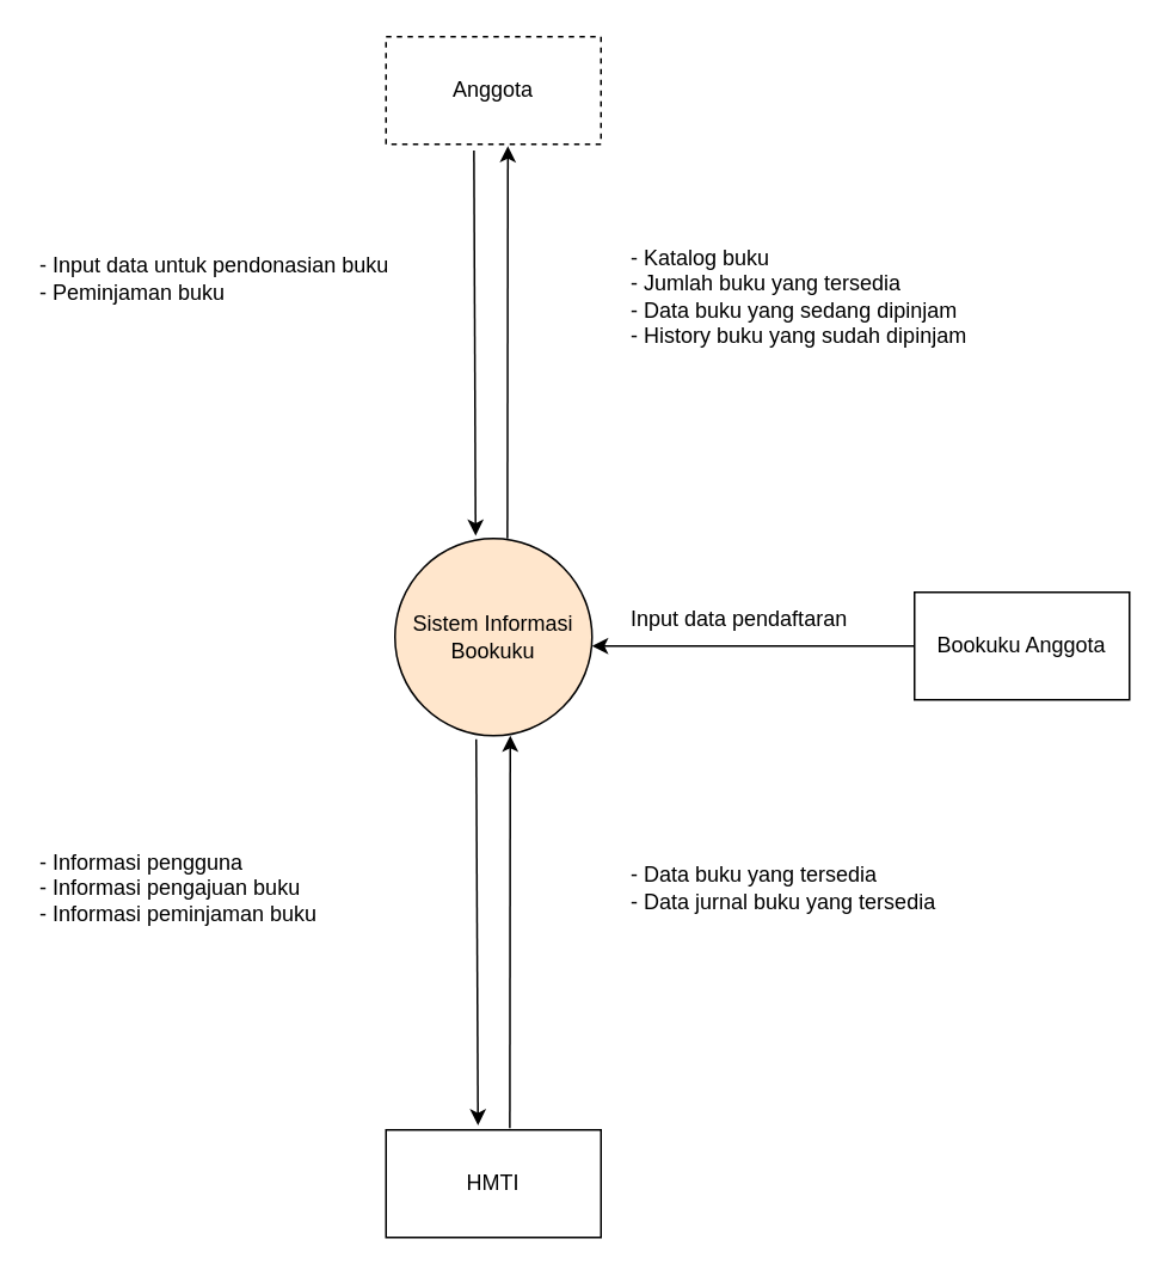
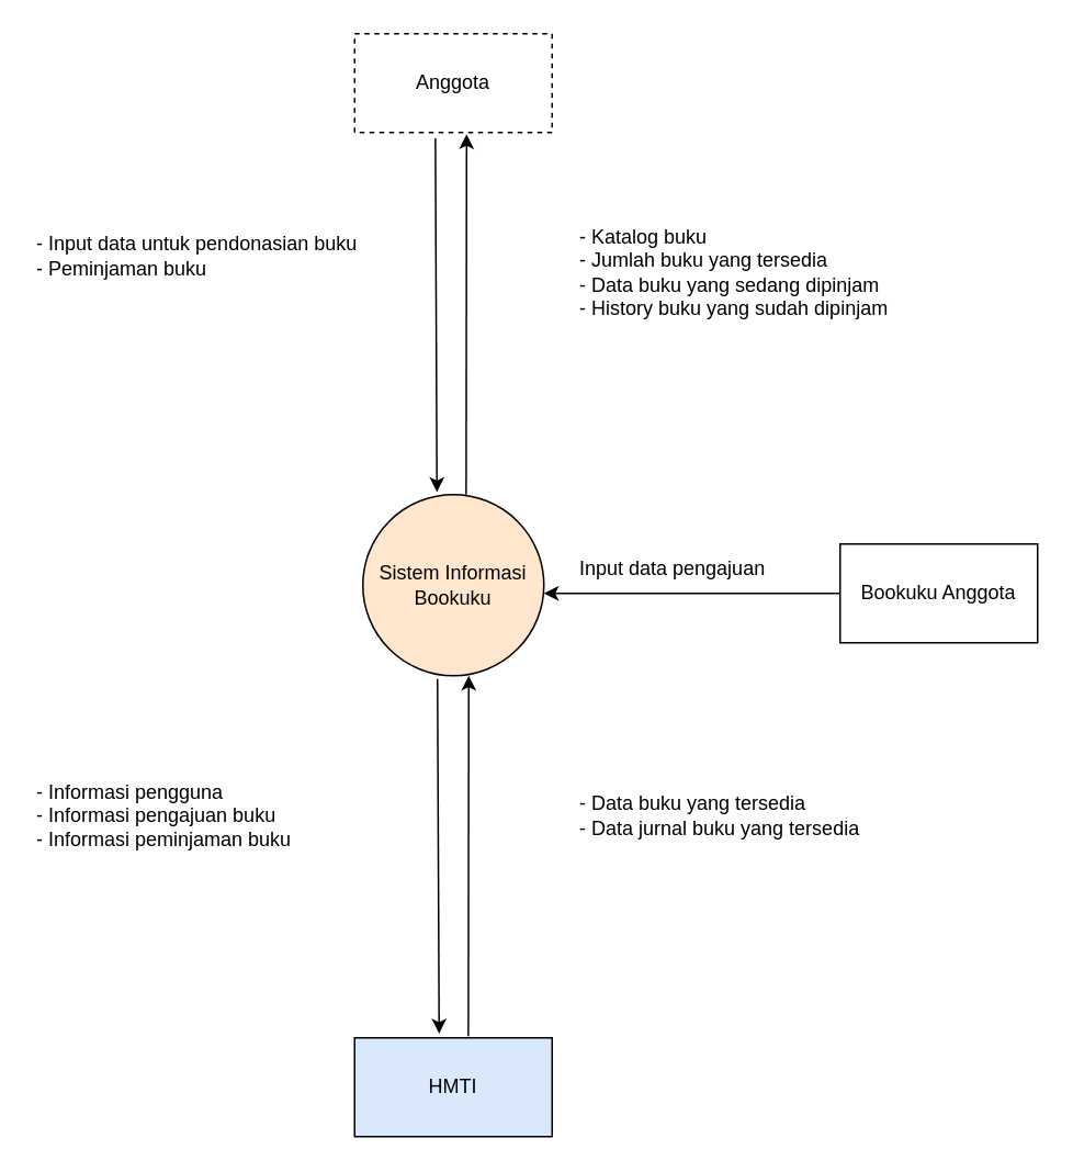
- <mxCell id="15" value="Input data pendaftaran" style="text;html=1;align=left;verticalAlign=middle;whiteSpace=wrap;rounded=0;" parent="1" vertex="1"><mxGeometry x="350" y="330" width="200" height="30" as="geometry" /></mxCell>
+ <mxCell id="15" value="Input data pengajuan" style="text;html=1;align=left;verticalAlign=middle;whiteSpace=wrap;rounded=0;" parent="1" vertex="1"><mxGeometry x="350" y="330" width="200" height="30" as="geometry" /></mxCell>
- <mxCell id="12" value="HMTI" style="rounded=0;whiteSpace=wrap;html=1;" parent="1" vertex="1"><mxGeometry x="215" y="630" width="120" height="60" as="geometry" /></mxCell>
+ <mxCell id="12" value="HMTI" style="rounded=0;whiteSpace=wrap;html=1;fillColor=#dae8fc;" parent="1" vertex="1"><mxGeometry x="215" y="630" width="120" height="60" as="geometry" /></mxCell>
